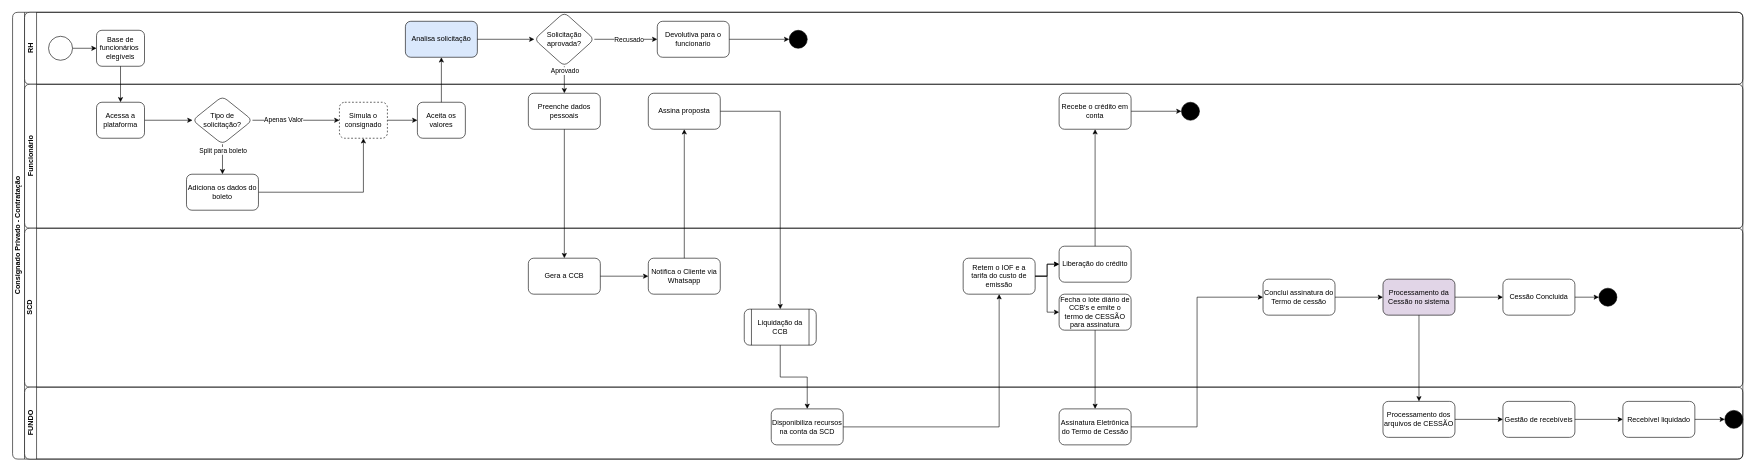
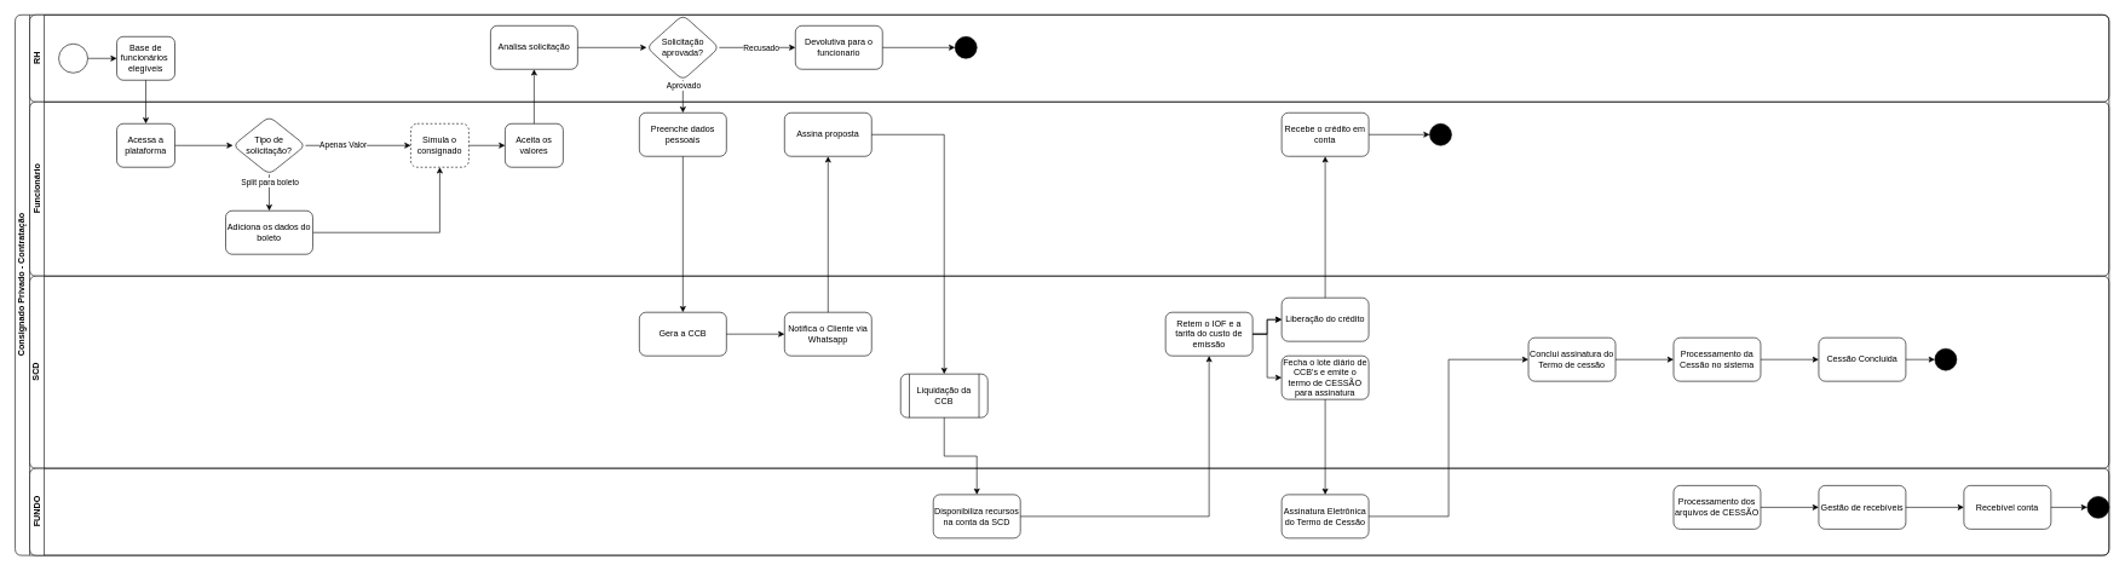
- <mxCell id="14" value="Analisa solicitação" style="rounded=1;whiteSpace=wrap;html=1;fillColor=#dae8fc;" vertex="1" parent="7"><mxGeometry x="635" y="-105" width="120" height="60" as="geometry" /></mxCell>
+ <mxCell id="14" value="Analisa solicitação" style="rounded=1;whiteSpace=wrap;html=1;" vertex="1" parent="7"><mxGeometry x="635" y="-105" width="120" height="60" as="geometry" /></mxCell>
- <mxCell id="44" value="Processamento da Cessão no sistema" style="whiteSpace=wrap;html=1;rounded=1;fillColor=#e1d5e7;" vertex="1" parent="36"><mxGeometry x="2265" y="85" width="120" height="60" as="geometry" /></mxCell>
+ <mxCell id="44" value="Processamento da Cessão no sistema" style="whiteSpace=wrap;html=1;rounded=1;" vertex="1" parent="36"><mxGeometry x="2265" y="85" width="120" height="60" as="geometry" /></mxCell>
- <mxCell id="65" value="" style="edgeStyle=orthogonalEdgeStyle;rounded=0;orthogonalLoop=1;jettySize=auto;html=1;exitX=0.5;exitY=1;exitDx=0;exitDy=0;" edge="1" parent="2" source="44" target="57"><mxGeometry relative="1" as="geometry" /></mxCell>
- <mxCell id="55" value="Recebível liquidado" style="whiteSpace=wrap;html=1;rounded=1;" vertex="1" parent="54"><mxGeometry x="2665" y="23.75" width="120" height="60" as="geometry" /></mxCell>
+ <mxCell id="55" value="Recebível conta" style="whiteSpace=wrap;html=1;rounded=1;" vertex="1" parent="54"><mxGeometry x="2665" y="23.75" width="120" height="60" as="geometry" /></mxCell>
